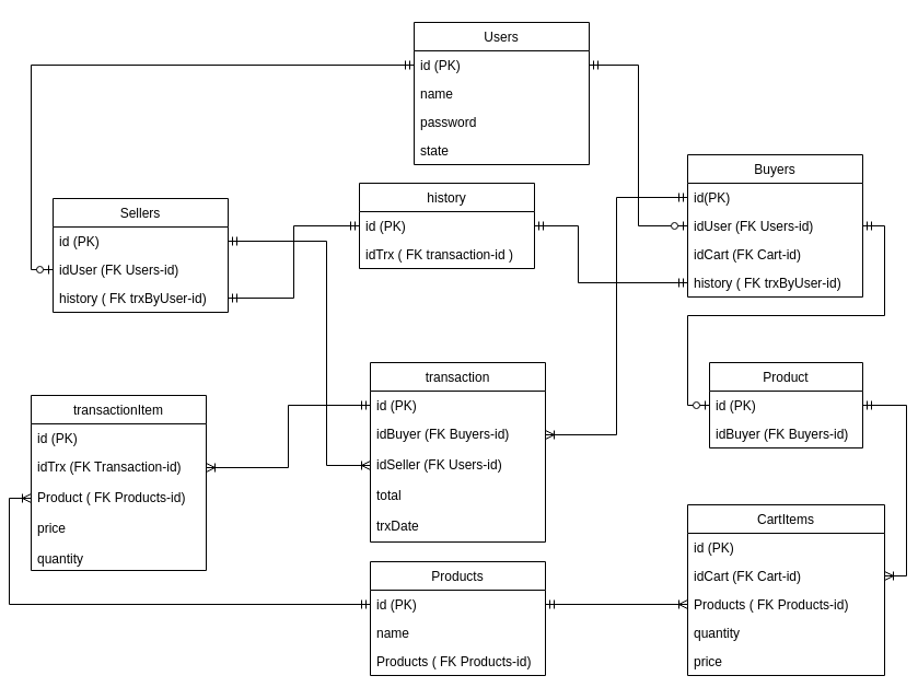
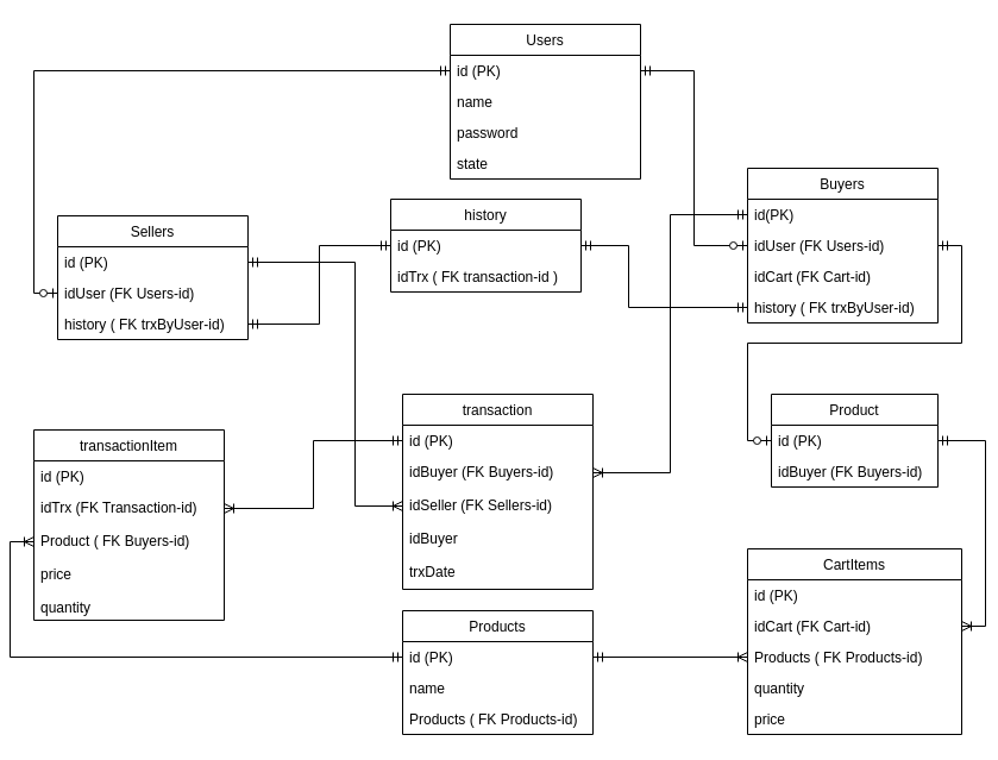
- <mxCell id="19" value="idSeller (FK Users-id)" style="text;strokeColor=none;fillColor=none;align=left;verticalAlign=top;spacingLeft=4;spacingRight=4;overflow=hidden;rotatable=0;points=[[0,0.5],[1,0.5]];portConstraint=eastwest;" vertex="1" parent="16"><mxGeometry y="80" width="160" height="28" as="geometry" /></mxCell>
+ <mxCell id="19" value="idSeller (FK Sellers-id)" style="text;strokeColor=none;fillColor=none;align=left;verticalAlign=top;spacingLeft=4;spacingRight=4;overflow=hidden;rotatable=0;points=[[0,0.5],[1,0.5]];portConstraint=eastwest;" vertex="1" parent="16"><mxGeometry y="80" width="160" height="28" as="geometry" /></mxCell>
- <mxCell id="20" value="total" style="text;strokeColor=none;fillColor=none;align=left;verticalAlign=top;spacingLeft=4;spacingRight=4;overflow=hidden;rotatable=0;points=[[0,0.5],[1,0.5]];portConstraint=eastwest;" vertex="1" parent="16"><mxGeometry y="108" width="160" height="28" as="geometry" /></mxCell>
+ <mxCell id="20" value="idBuyer" style="text;strokeColor=none;fillColor=none;align=left;verticalAlign=top;spacingLeft=4;spacingRight=4;overflow=hidden;rotatable=0;points=[[0,0.5],[1,0.5]];portConstraint=eastwest;" vertex="1" parent="16"><mxGeometry y="108" width="160" height="28" as="geometry" /></mxCell>
- <mxCell id="42" value="Product ( FK Products-id)" style="text;strokeColor=none;fillColor=none;align=left;verticalAlign=top;spacingLeft=4;spacingRight=4;overflow=hidden;rotatable=0;points=[[0,0.5],[1,0.5]];portConstraint=eastwest;" vertex="1" parent="39"><mxGeometry y="80" width="160" height="28" as="geometry" /></mxCell>
+ <mxCell id="42" value="Product ( FK Buyers-id)" style="text;strokeColor=none;fillColor=none;align=left;verticalAlign=top;spacingLeft=4;spacingRight=4;overflow=hidden;rotatable=0;points=[[0,0.5],[1,0.5]];portConstraint=eastwest;" vertex="1" parent="39"><mxGeometry y="80" width="160" height="28" as="geometry" /></mxCell>
